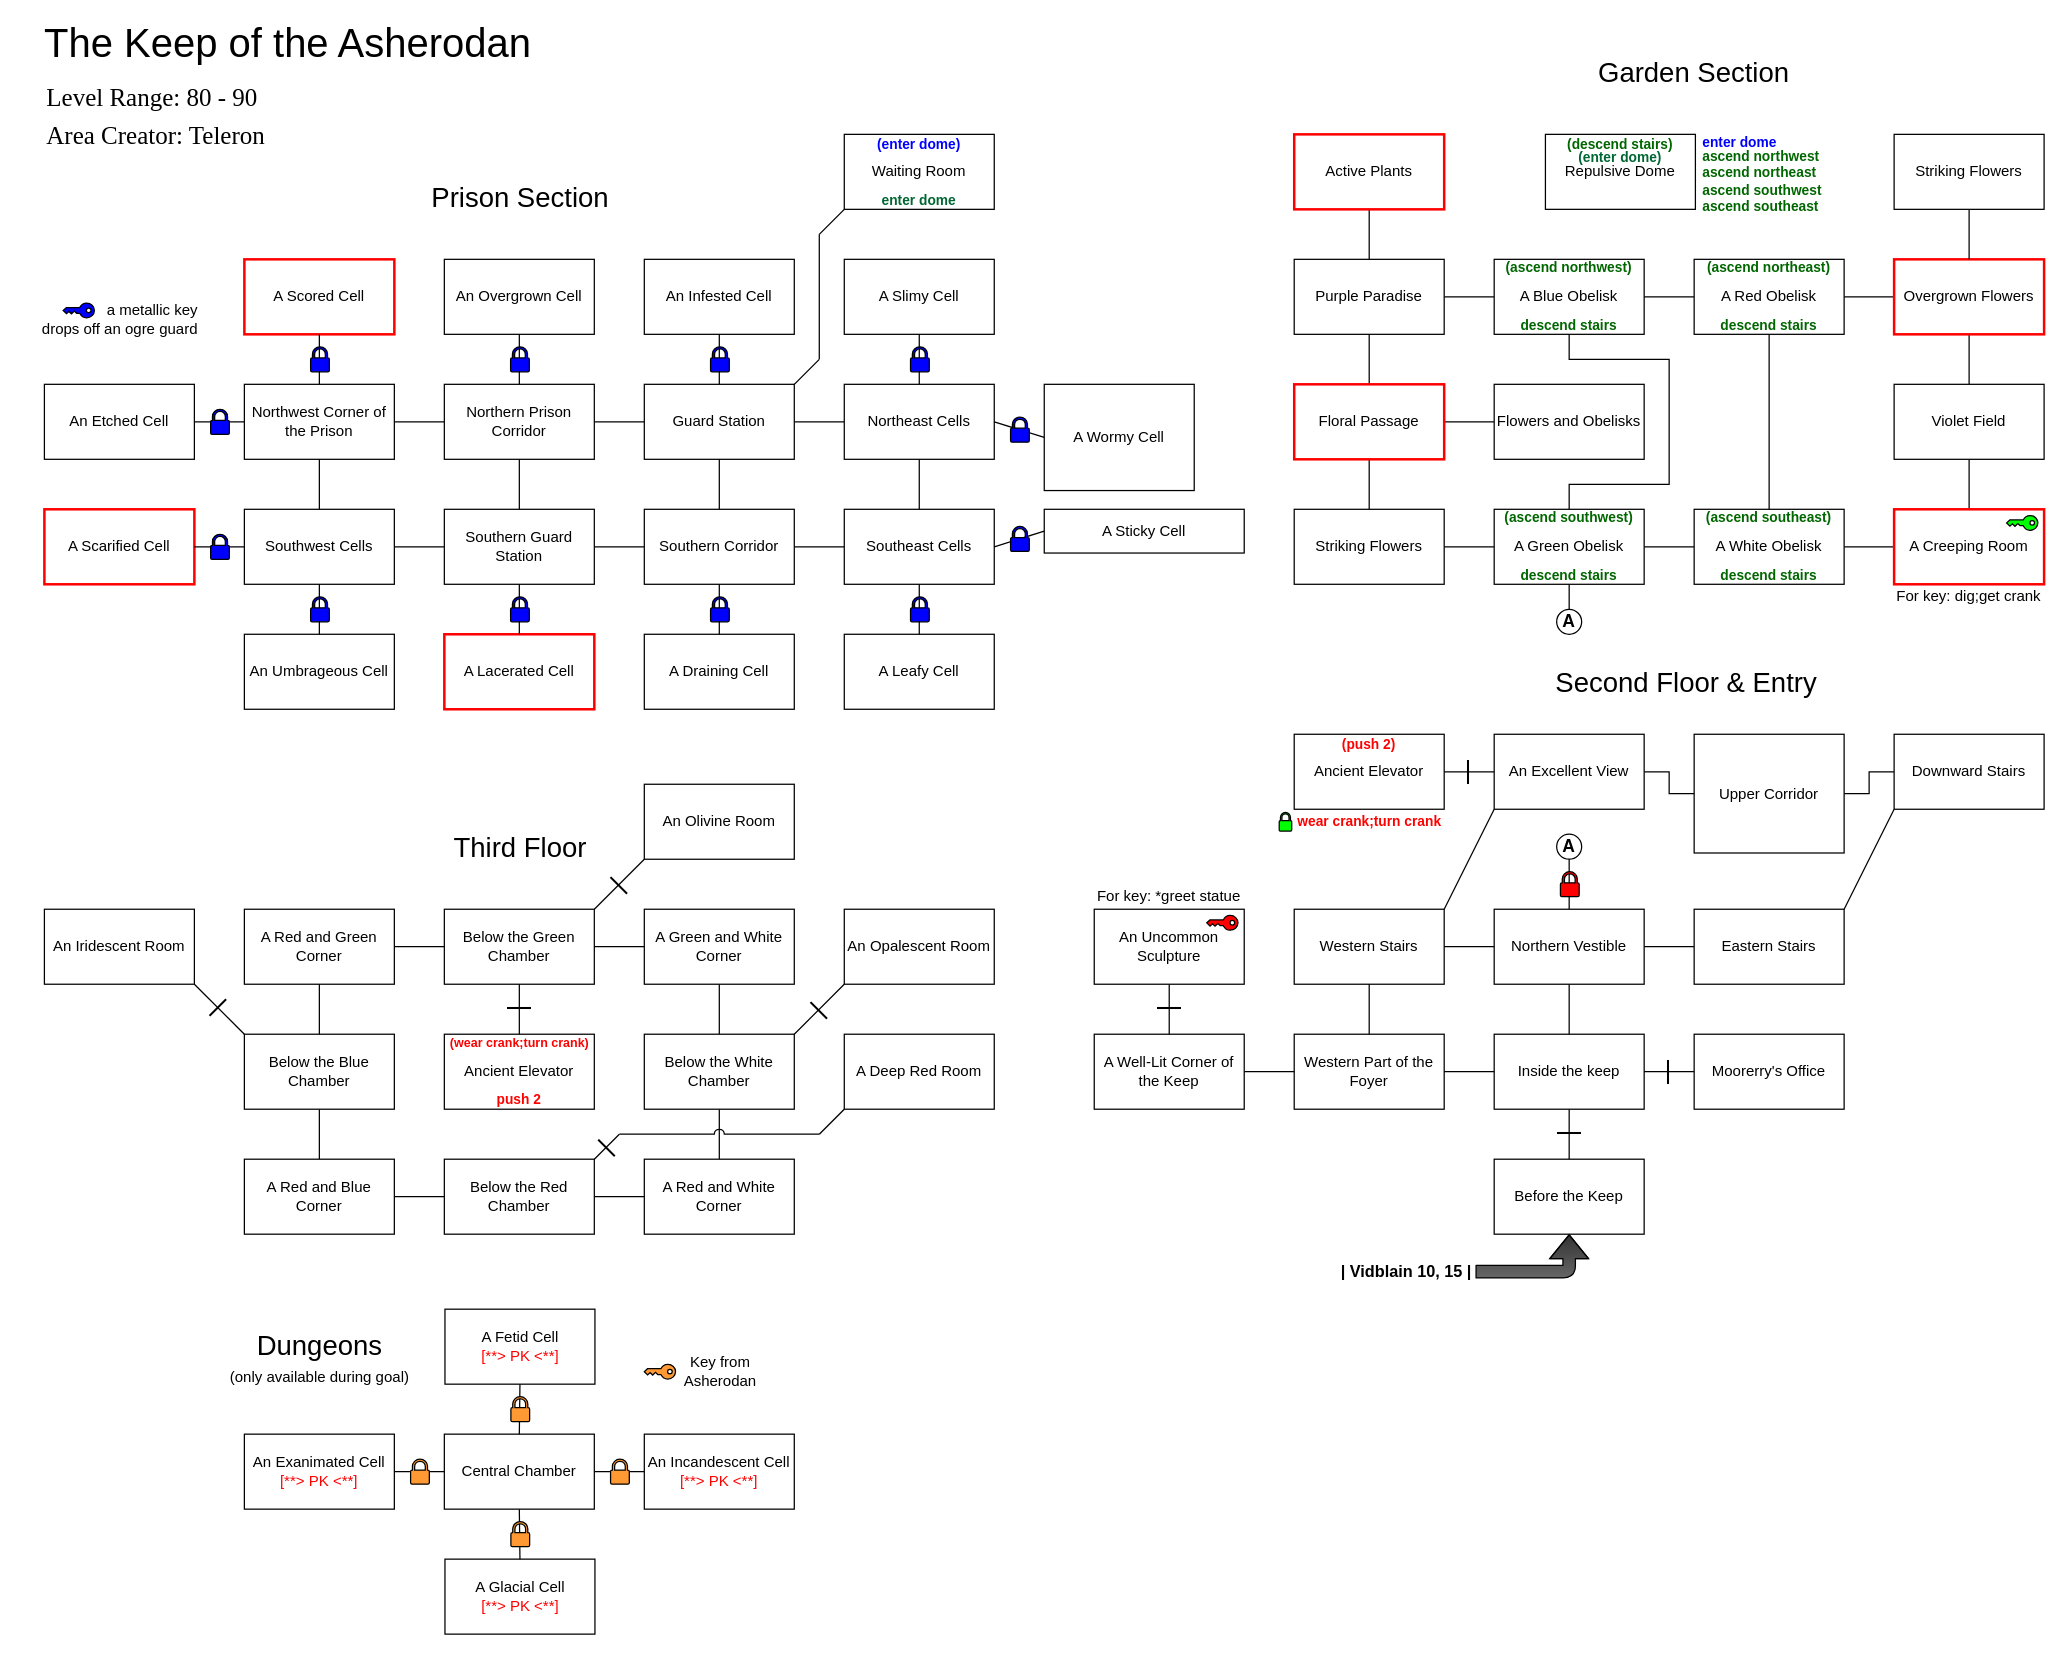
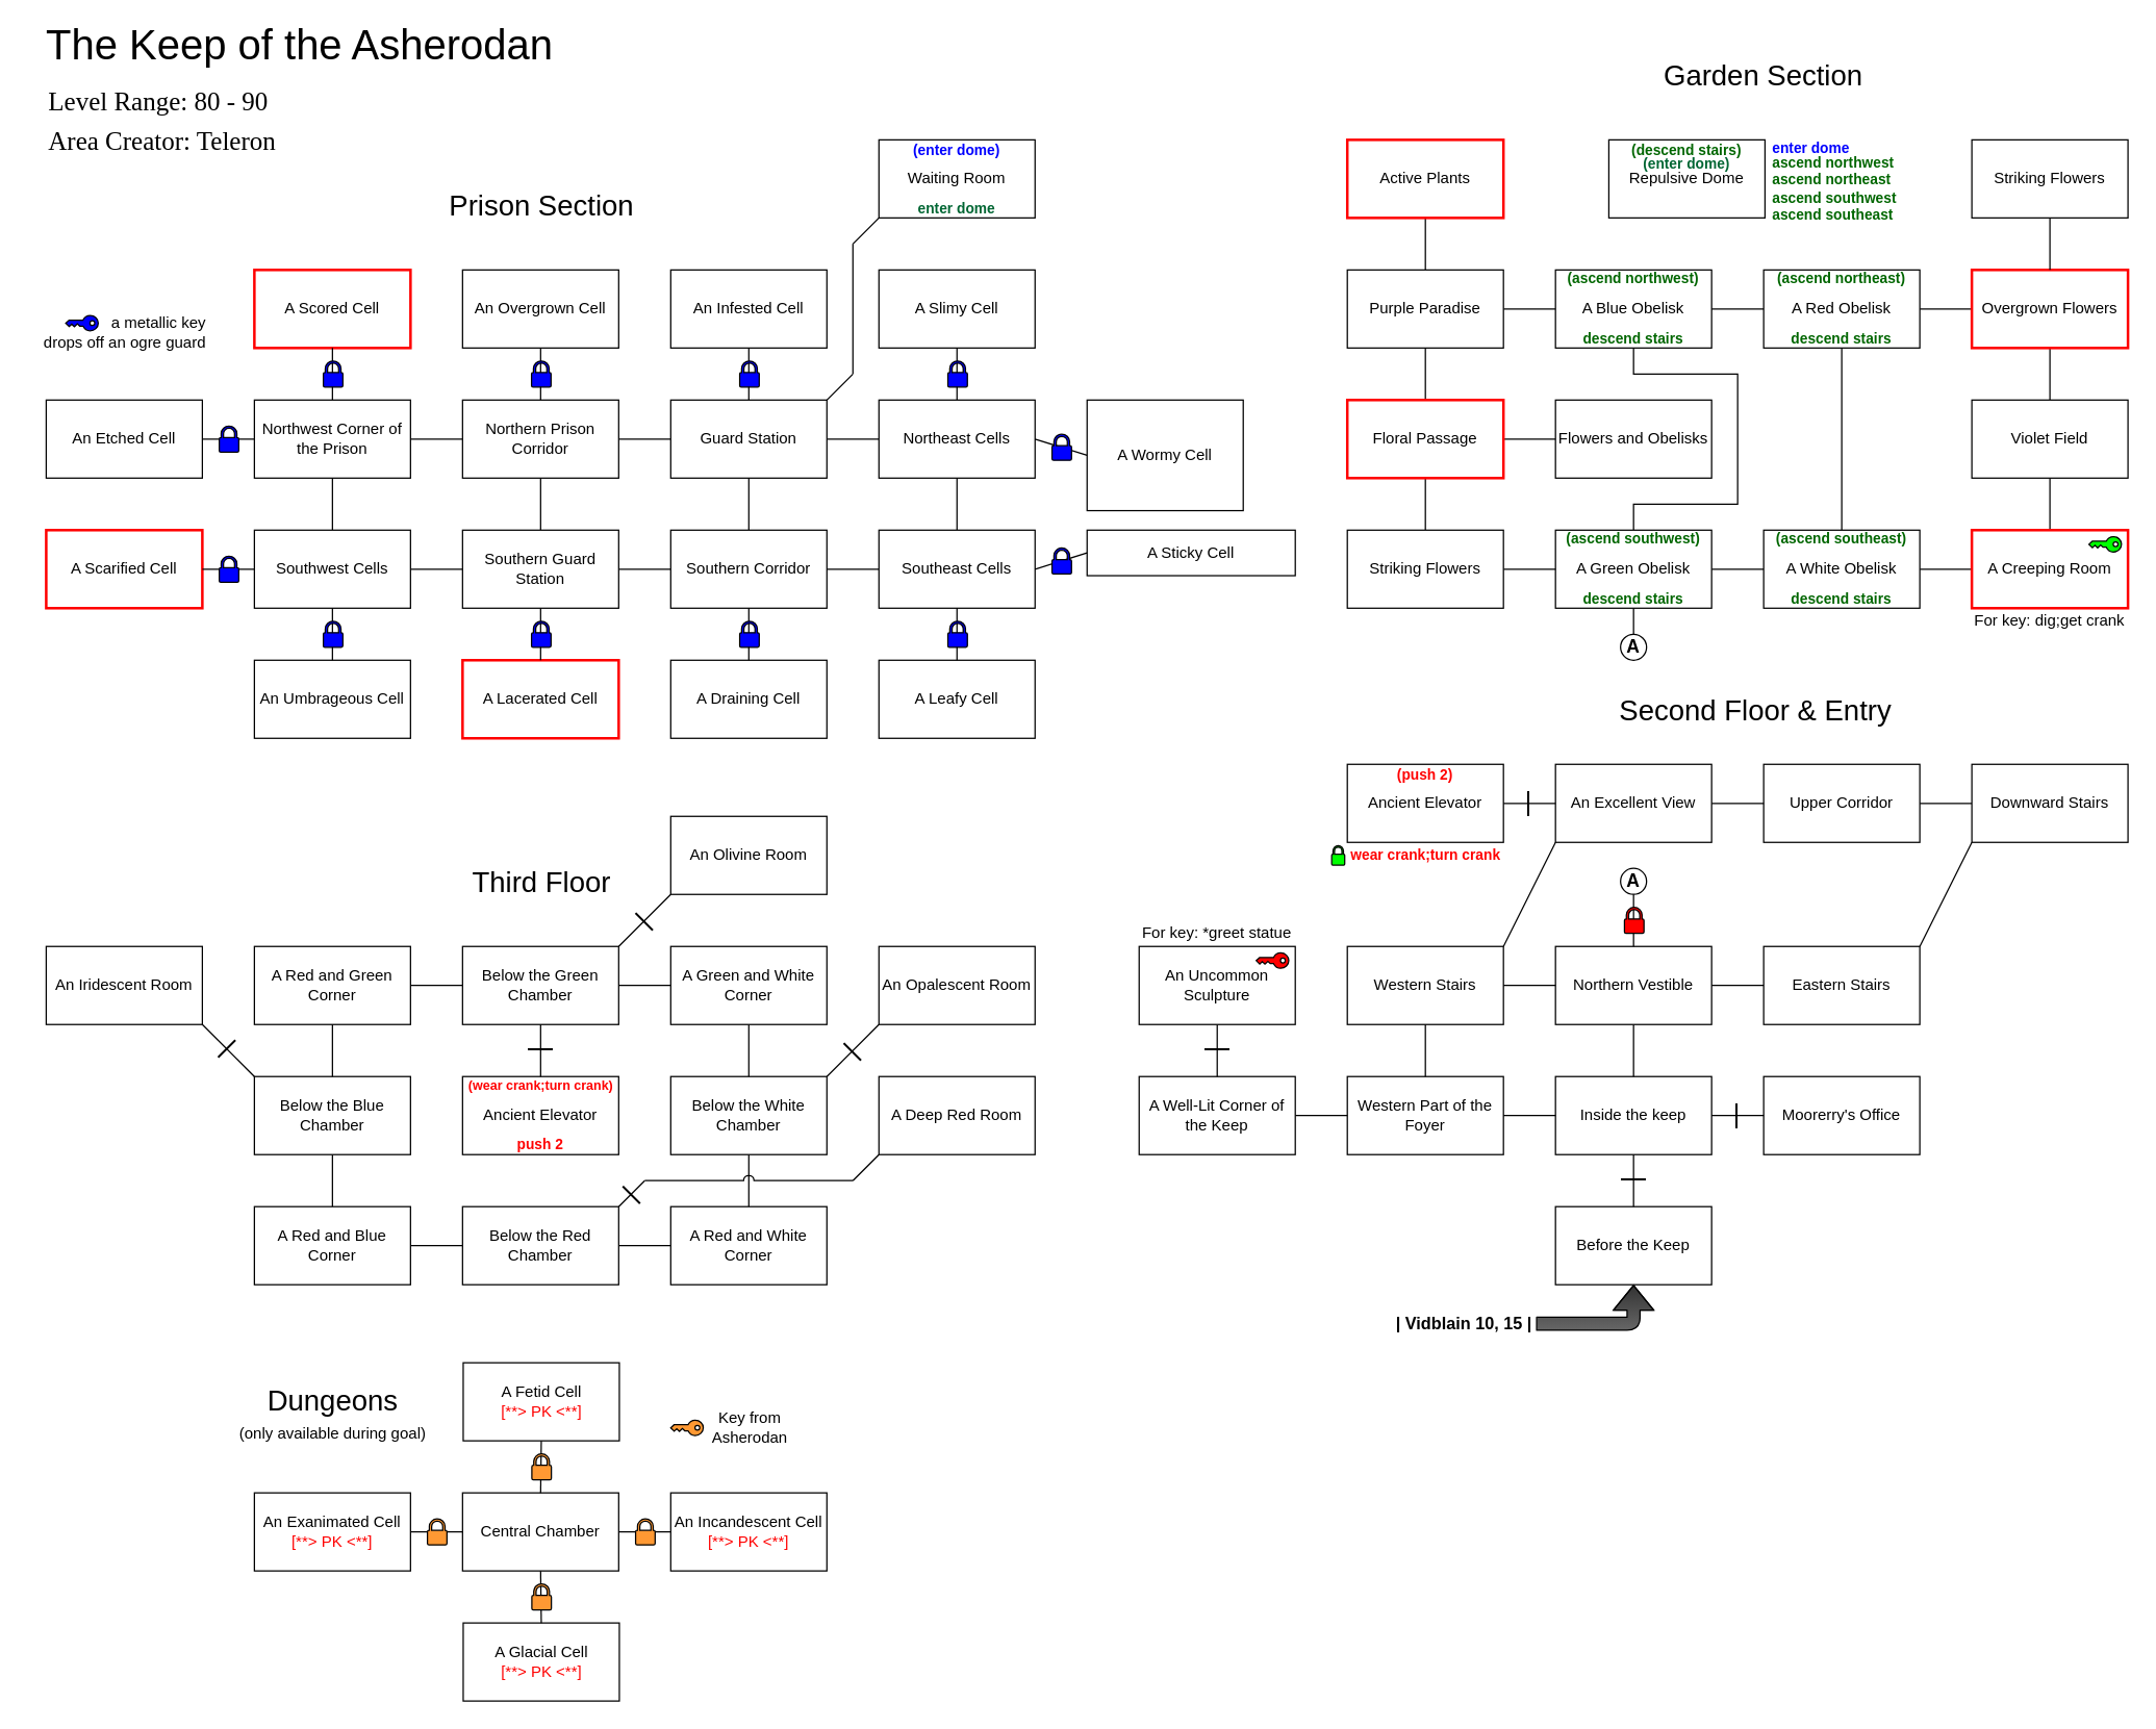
- <mxCell id="51" value="Upper Corridor" style="rounded=0;whiteSpace=wrap;html=1;strokeColor=#000000;fillColor=#FFFFFF;" parent="1" vertex="1"><mxGeometry x="1355" y="587" width="120" height="95" as="geometry" /></mxCell>
+ <mxCell id="51" value="Upper Corridor" style="rounded=0;whiteSpace=wrap;html=1;strokeColor=#000000;fillColor=#FFFFFF;" parent="1" vertex="1"><mxGeometry x="1355" y="587" width="120" height="60" as="geometry" /></mxCell>
